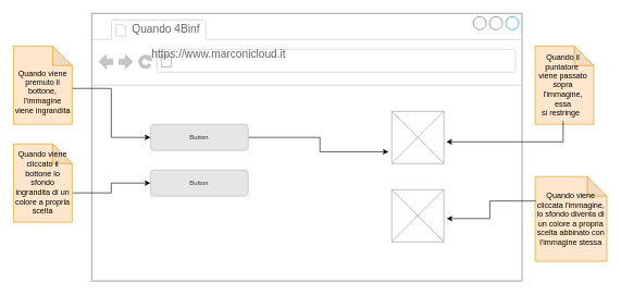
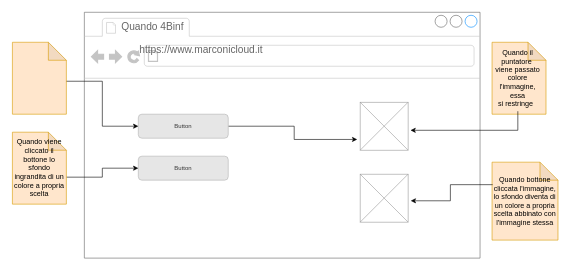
- <mxCell id="15" value="Quando il puntatore&amp;nbsp; viene passato sopra l'immagine, essa&lt;br&gt;si restringe&amp;nbsp;&amp;nbsp;" style="text;html=1;strokeColor=none;fillColor=none;align=center;verticalAlign=middle;whiteSpace=wrap;rounded=0;" vertex="1" parent="1"><mxGeometry x="820" y="75" width="86" height="110" as="geometry" /></mxCell>
+ <mxCell id="15" value="Quando il puntatore&amp;nbsp; viene passato colore l'immagine, essa&lt;br&gt;si restringe&amp;nbsp;&amp;nbsp;" style="text;html=1;strokeColor=none;fillColor=none;align=center;verticalAlign=middle;whiteSpace=wrap;rounded=0;" vertex="1" parent="1"><mxGeometry x="820" y="75" width="86" height="110" as="geometry" /></mxCell>
- <mxCell id="12" value="Quando viene premuto il bottone, l'immagine viene ingrandita&lt;br&gt;" style="text;html=1;strokeColor=none;fillColor=none;align=center;verticalAlign=middle;whiteSpace=wrap;rounded=0;" vertex="1" parent="1"><mxGeometry x="20" y="102.5" width="90" height="75" as="geometry" /></mxCell>
- <mxCell id="21" value="Quando viene cliccata l'immagine, lo sfondo diventa di un colore a propria scelta abbinato con l'immagine stessa" style="text;html=1;strokeColor=none;fillColor=none;align=center;verticalAlign=middle;whiteSpace=wrap;rounded=0;" vertex="1" parent="1"><mxGeometry x="821" y="280" width="108" height="110" as="geometry" /></mxCell>
+ <mxCell id="21" value="Quando bottone cliccata l'immagine, lo sfondo diventa di un colore a propria scelta abbinato con l'immagine stessa" style="text;html=1;strokeColor=none;fillColor=none;align=center;verticalAlign=middle;whiteSpace=wrap;rounded=0;" vertex="1" parent="1"><mxGeometry x="821" y="280" width="108" height="110" as="geometry" /></mxCell>
